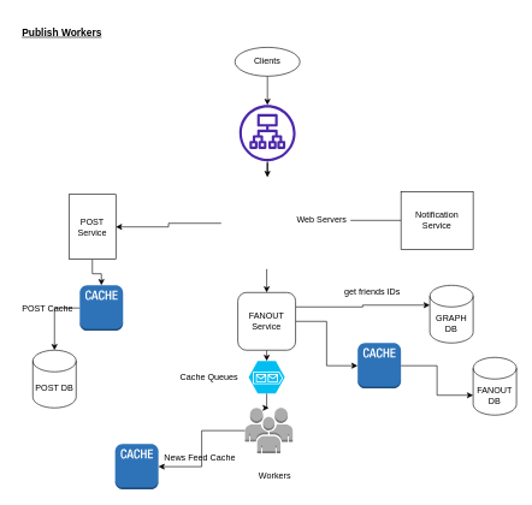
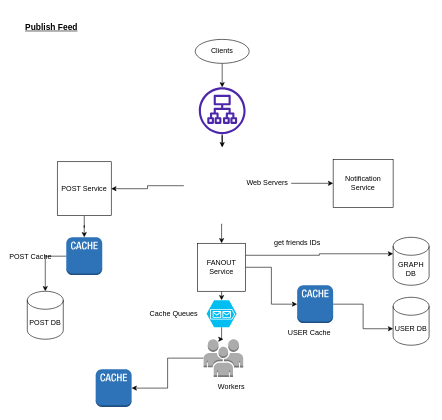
- <mxCell id="2" value="&lt;h3&gt;&lt;u&gt;Publish Workers&lt;/u&gt;&lt;/h3&gt;" style="text;html=1;align=center;verticalAlign=middle;resizable=0;points=[];autosize=1;strokeColor=none;fillColor=none;" vertex="1" parent="1"><mxGeometry x="35" y="20" width="100" height="50" as="geometry" /></mxCell>
+ <mxCell id="2" value="&lt;h3&gt;&lt;u&gt;Publish Feed&lt;/u&gt;&lt;/h3&gt;" style="text;html=1;align=center;verticalAlign=middle;resizable=0;points=[];autosize=1;strokeColor=none;fillColor=none;" vertex="1" parent="1"><mxGeometry x="35" y="20" width="100" height="50" as="geometry" /></mxCell>
- <mxCell id="10" style="edgeStyle=orthogonalEdgeStyle;rounded=0;orthogonalLoop=1;jettySize=auto;html=1;entryX=0;entryY=0.5;entryDx=0;entryDy=0;endArrow=none;" edge="1" parent="1" source="11" target="17"><mxGeometry relative="1" as="geometry" /></mxCell>
+ <mxCell id="10" style="edgeStyle=orthogonalEdgeStyle;rounded=0;orthogonalLoop=1;jettySize=auto;html=1;entryX=0;entryY=0.5;entryDx=0;entryDy=0;" edge="1" parent="1" source="11" target="17"><mxGeometry relative="1" as="geometry" /></mxCell>
- <mxCell id="13" value="POST Service" style="whiteSpace=wrap;html=1;aspect=fixed;" vertex="1" parent="1"><mxGeometry x="95" y="269" width="65" height="90" as="geometry" /></mxCell>
+ <mxCell id="13" value="POST Service" style="whiteSpace=wrap;html=1;aspect=fixed;" vertex="1" parent="1"><mxGeometry x="95" y="269" width="90" height="90" as="geometry" /></mxCell>
- <mxCell id="26" value="get friends IDs" style="text;html=1;align=center;verticalAlign=middle;resizable=0;points=[];autosize=1;strokeColor=none;fillColor=none;" vertex="1" parent="1"><mxGeometry x="470" y="395" width="90" height="20" as="geometry" /></mxCell>
+ <mxCell id="26" value="get friends IDs" style="text;html=1;align=center;verticalAlign=middle;resizable=0;points=[];autosize=1;strokeColor=none;fillColor=none;" vertex="1" parent="1"><mxGeometry x="450" y="395" width="90" height="20" as="geometry" /></mxCell>
- <mxCell id="22" value="POST Cache" style="text;html=1;align=center;verticalAlign=middle;resizable=0;points=[];autosize=1;strokeColor=none;fillColor=none;" vertex="1" parent="1"><mxGeometry x="20" y="416.5" width="90" height="20" as="geometry" /></mxCell>
+ <mxCell id="22" value="POST Cache" style="text;html=1;align=center;verticalAlign=middle;resizable=0;points=[];autosize=1;strokeColor=none;fillColor=none;" vertex="1" parent="1"><mxGeometry x="5" y="416.5" width="90" height="20" as="geometry" /></mxCell>
- <mxCell id="25" value="GRAPH DB" style="shape=cylinder3;whiteSpace=wrap;html=1;boundedLbl=1;backgroundOutline=1;size=15;" vertex="1" parent="1"><mxGeometry x="595" y="395" width="60" height="80" as="geometry" /></mxCell>
+ <mxCell id="25" value="GRAPH DB" style="shape=cylinder3;whiteSpace=wrap;html=1;boundedLbl=1;backgroundOutline=1;size=15;" vertex="1" parent="1"><mxGeometry x="655" y="395" width="60" height="80" as="geometry" /></mxCell>
- <mxCell id="21" value="FANOUT Service" style="whiteSpace=wrap;html=1;aspect=fixed;rounded=1;" vertex="1" parent="1"><mxGeometry x="329" y="405" width="80" height="80" as="geometry" /></mxCell>
+ <mxCell id="21" value="FANOUT Service" style="whiteSpace=wrap;html=1;aspect=fixed;" vertex="1" parent="1"><mxGeometry x="329" y="405" width="80" height="80" as="geometry" /></mxCell>
- <mxCell id="29" value="FANOUT DB" style="shape=cylinder3;whiteSpace=wrap;html=1;boundedLbl=1;backgroundOutline=1;size=15;" vertex="1" parent="1"><mxGeometry x="655" y="495" width="60" height="80" as="geometry" /></mxCell>
+ <mxCell id="29" value="USER DB" style="shape=cylinder3;whiteSpace=wrap;html=1;boundedLbl=1;backgroundOutline=1;size=15;" vertex="1" parent="1"><mxGeometry x="655" y="495" width="60" height="80" as="geometry" /></mxCell>
+ <mxCell id="30" value="USER Cache" style="text;html=1;align=center;verticalAlign=middle;resizable=0;points=[];autosize=1;strokeColor=none;fillColor=none;" vertex="1" parent="1"><mxGeometry x="470" y="545" width="90" height="20" as="geometry" /></mxCell>
- <mxCell id="24" value="News Feed Cache" style="text;html=1;align=center;verticalAlign=middle;resizable=0;points=[];autosize=1;strokeColor=none;fillColor=none;" vertex="1" parent="1"><mxGeometry x="221" y="625" width="110" height="20" as="geometry" /></mxCell>
- <mxCell id="36" value="Workers" style="text;html=1;align=center;verticalAlign=middle;resizable=0;points=[];autosize=1;strokeColor=none;fillColor=none;" vertex="1" parent="1"><mxGeometry x="350" y="650" width="60" height="20" as="geometry" /></mxCell>
+ <mxCell id="36" value="Workers" style="text;html=1;align=center;verticalAlign=middle;resizable=0;points=[];autosize=1;strokeColor=none;fillColor=none;" vertex="1" parent="1"><mxGeometry x="355" y="635" width="60" height="20" as="geometry" /></mxCell>
